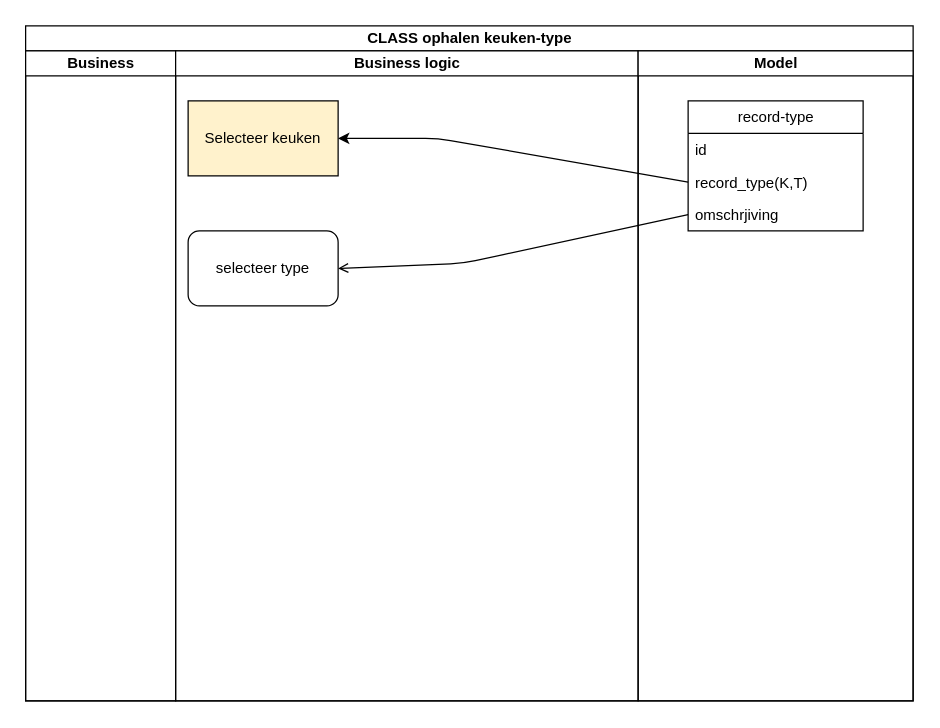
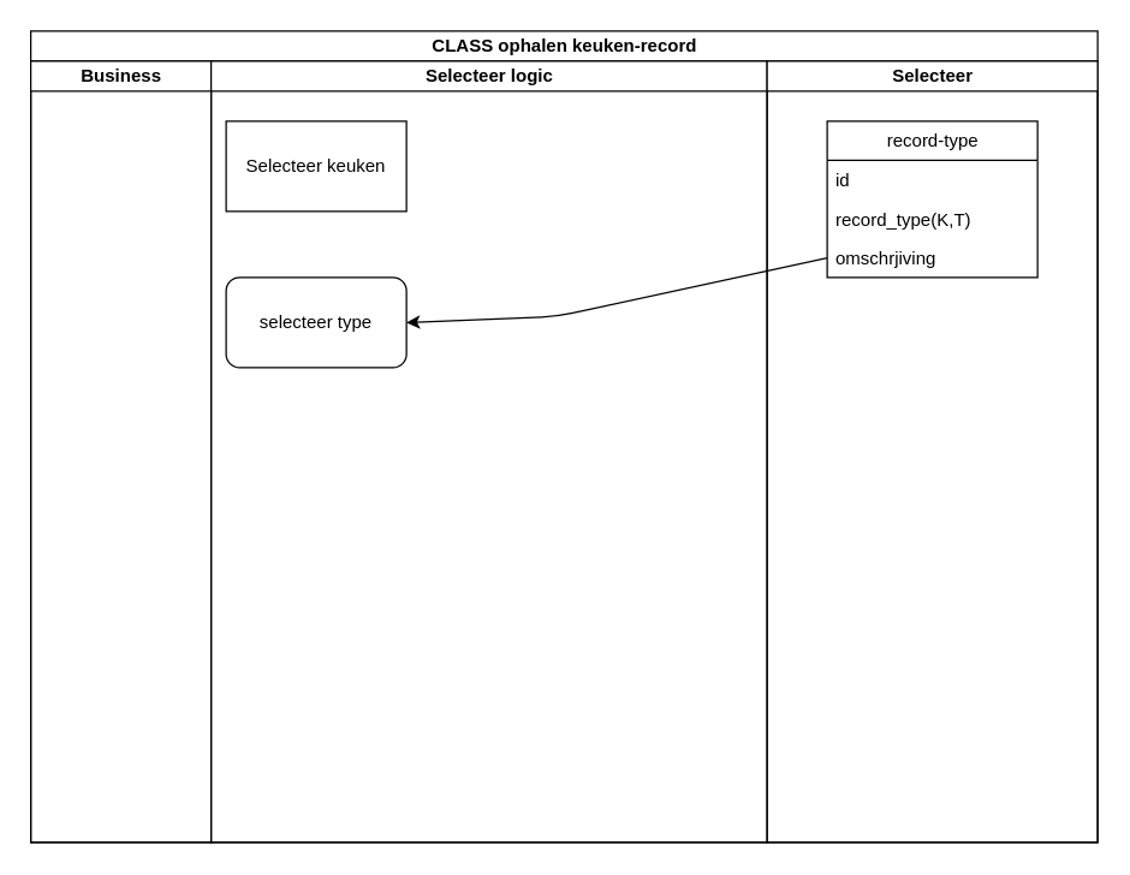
- <mxCell id="2" value="CLASS ophalen keuken-type" style="swimlane;childLayout=stackLayout;resizeParent=1;resizeParentMax=0;startSize=20;html=1;" parent="1" vertex="1"><mxGeometry x="20" y="20" width="710" height="540" as="geometry" /></mxCell>
+ <mxCell id="2" value="CLASS ophalen keuken-record" style="swimlane;childLayout=stackLayout;resizeParent=1;resizeParentMax=0;startSize=20;html=1;" parent="1" vertex="1"><mxGeometry x="20" y="20" width="710" height="540" as="geometry" /></mxCell>
- <mxCell id="4" value="Business logic" style="swimlane;startSize=20;html=1;" parent="2" vertex="1"><mxGeometry x="120" y="20" width="370" height="520" as="geometry" /></mxCell>
+ <mxCell id="4" value="Selecteer logic" style="swimlane;startSize=20;html=1;" parent="2" vertex="1"><mxGeometry x="120" y="20" width="370" height="520" as="geometry" /></mxCell>
- <mxCell id="7" value="Model" style="swimlane;startSize=20;html=1;" parent="2" vertex="1"><mxGeometry x="490" y="20" width="220" height="520" as="geometry" /></mxCell>
+ <mxCell id="7" value="Selecteer" style="swimlane;startSize=20;html=1;" parent="2" vertex="1"><mxGeometry x="490" y="20" width="220" height="520" as="geometry" /></mxCell>
- <mxCell id="5" value="Selecteer keuken" style="rounded=0;whiteSpace=wrap;html=1;fillColor=#fff2cc;" parent="4" vertex="1"><mxGeometry x="10" y="40" width="120" height="60" as="geometry" /></mxCell>
+ <mxCell id="5" value="Selecteer keuken" style="rounded=0;whiteSpace=wrap;html=1;" parent="4" vertex="1"><mxGeometry x="10" y="40" width="120" height="60" as="geometry" /></mxCell>
- <mxCell id="12" style="edgeStyle=none;html=1;exitX=0;exitY=0.5;exitDx=0;exitDy=0;entryX=1;entryY=0.5;entryDx=0;entryDy=0;" parent="2" source="10" target="5" edge="1"><mxGeometry relative="1" as="geometry"><Array as="points"><mxPoint x="330" y="90" /></Array></mxGeometry></mxCell>
- <mxCell id="13" style="edgeStyle=none;html=1;exitX=0;exitY=0.5;exitDx=0;exitDy=0;entryX=1;entryY=0.5;entryDx=0;entryDy=0;startArrow=none;startFill=0;endArrow=open;endFill=1;" parent="2" source="11" target="6" edge="1"><mxGeometry relative="1" as="geometry"><Array as="points"><mxPoint x="350" y="190" /></Array></mxGeometry></mxCell>
+ <mxCell id="13" style="edgeStyle=none;html=1;exitX=0;exitY=0.5;exitDx=0;exitDy=0;entryX=1;entryY=0.5;entryDx=0;entryDy=0;startArrow=none;startFill=0;endArrow=classic;endFill=1;" parent="2" source="11" target="6" edge="1"><mxGeometry relative="1" as="geometry"><Array as="points"><mxPoint x="350" y="190" /></Array></mxGeometry></mxCell>
